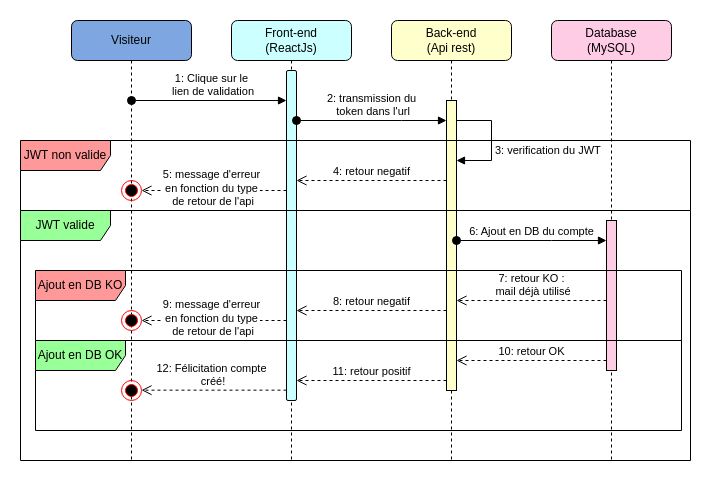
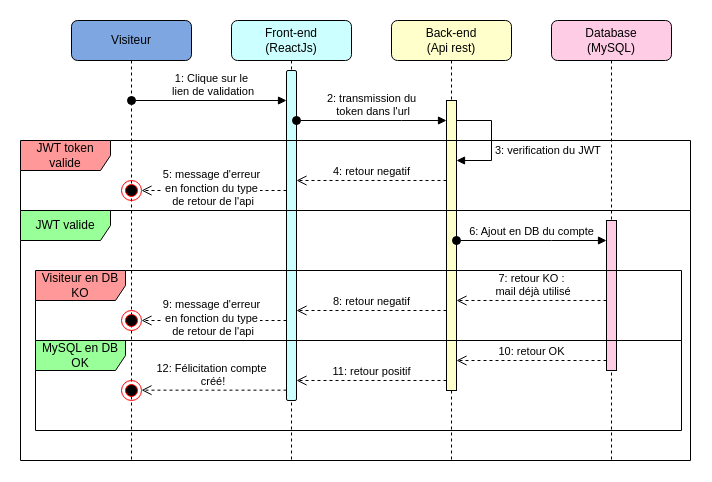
- <mxCell id="12" value="JWT non valide" style="shape=umlFrame;whiteSpace=wrap;html=1;pointerEvents=0;width=90;height=30;rounded=1;fillColor=#FF9999;" vertex="1" parent="1"><mxGeometry x="20" y="140" width="670" height="70" as="geometry" /></mxCell>
+ <mxCell id="12" value="JWT token valide" style="shape=umlFrame;whiteSpace=wrap;html=1;pointerEvents=0;width=90;height=30;rounded=1;fillColor=#FF9999;" vertex="1" parent="1"><mxGeometry x="20" y="140" width="670" height="70" as="geometry" /></mxCell>
- <mxCell id="18" value="Ajout en DB KO" style="shape=umlFrame;whiteSpace=wrap;html=1;pointerEvents=0;width=90;height=30;rounded=1;fillColor=#FF9999;" vertex="1" parent="1"><mxGeometry x="35" y="270" width="646" height="70" as="geometry" /></mxCell>
+ <mxCell id="18" value="Visiteur en DB KO" style="shape=umlFrame;whiteSpace=wrap;html=1;pointerEvents=0;width=90;height=30;rounded=1;fillColor=#FF9999;" vertex="1" parent="1"><mxGeometry x="35" y="270" width="646" height="70" as="geometry" /></mxCell>
- <mxCell id="19" value="Ajout en DB OK" style="shape=umlFrame;whiteSpace=wrap;html=1;pointerEvents=0;width=90;height=30;rounded=1;fillColor=#99FF99;shadow=0;" vertex="1" parent="1"><mxGeometry x="35" y="340" width="646" height="90" as="geometry" /></mxCell>
+ <mxCell id="19" value="MySQL en DB OK" style="shape=umlFrame;whiteSpace=wrap;html=1;pointerEvents=0;width=90;height=30;rounded=1;fillColor=#99FF99;shadow=0;" vertex="1" parent="1"><mxGeometry x="35" y="340" width="646" height="90" as="geometry" /></mxCell>
